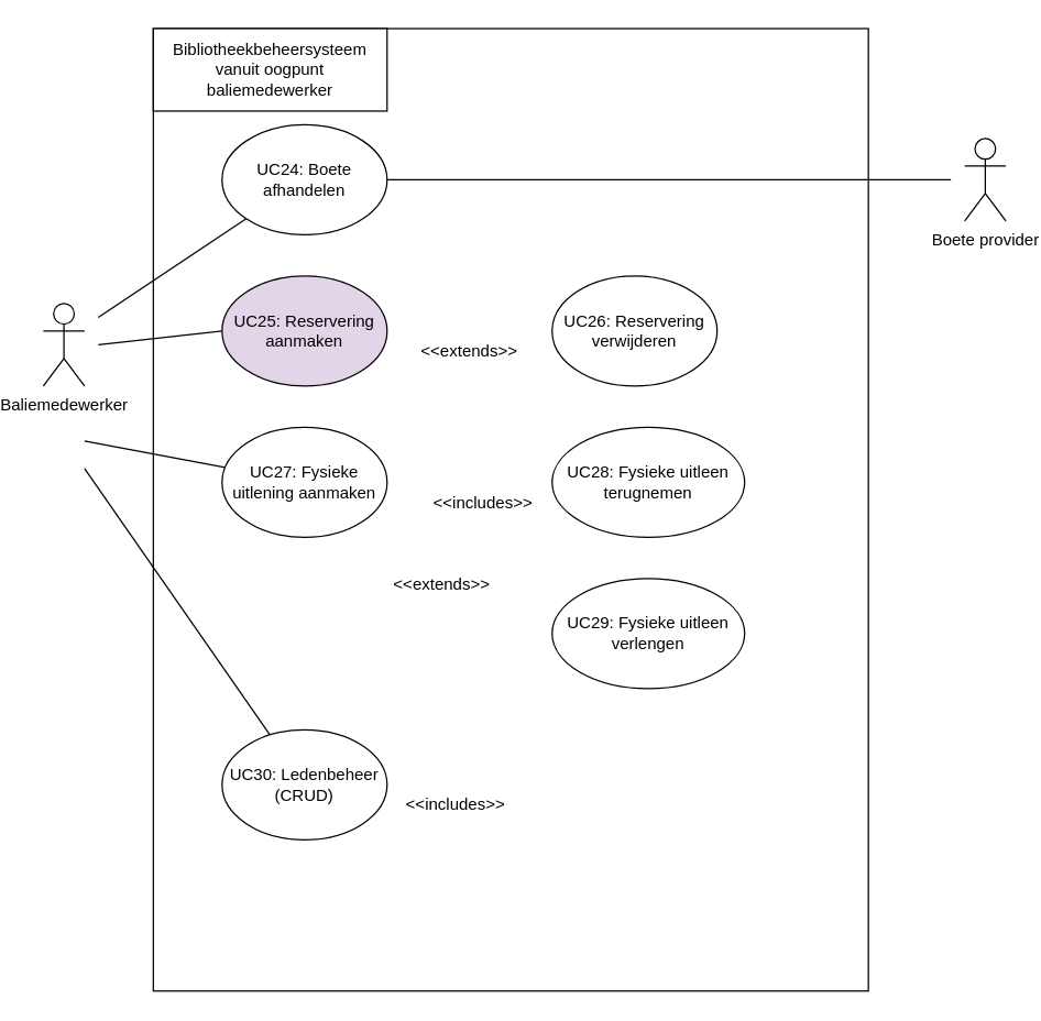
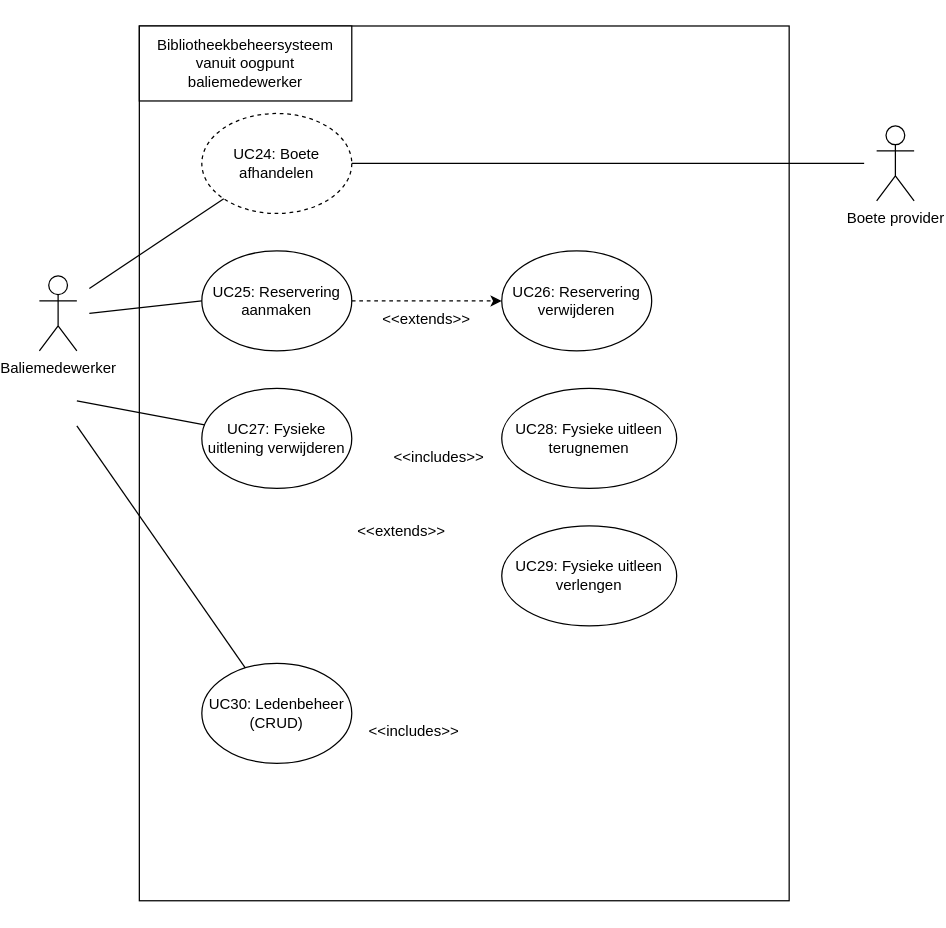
- <mxCell id="4" value="UC24: Boete afhandelen" style="ellipse;whiteSpace=wrap;html=1;" vertex="1" parent="1"><mxGeometry x="150" y="90" width="120" height="80" as="geometry" /></mxCell>
+ <mxCell id="4" value="UC24: Boete afhandelen" style="ellipse;whiteSpace=wrap;html=1;dashed=1;" vertex="1" parent="1"><mxGeometry x="150" y="90" width="120" height="80" as="geometry" /></mxCell>
- <mxCell id="9" value="UC25: Reservering aanmaken" style="ellipse;whiteSpace=wrap;html=1;fillColor=#e1d5e7;" vertex="1" parent="1"><mxGeometry x="150" y="200" width="120" height="80" as="geometry" /></mxCell>
+ <mxCell id="9" value="UC25: Reservering aanmaken" style="ellipse;whiteSpace=wrap;html=1;" vertex="1" parent="1"><mxGeometry x="150" y="200" width="120" height="80" as="geometry" /></mxCell>
+ <mxCell id="12" value="" style="endArrow=classic;dashed=1;html=1;rounded=0;exitX=1;exitY=0.5;exitDx=0;exitDy=0;entryX=0;entryY=0.5;entryDx=0;entryDy=0;endFill=1;" edge="1" parent="1" source="9" target="11"><mxGeometry width="50" height="50" relative="1" as="geometry"><mxPoint x="300" y="350" as="sourcePoint" /><mxPoint x="350" y="300" as="targetPoint" /></mxGeometry></mxCell>
- <mxCell id="13" value="UC27: Fysieke uitlening aanmaken" style="ellipse;whiteSpace=wrap;html=1;" vertex="1" parent="1"><mxGeometry x="150" y="310" width="120" height="80" as="geometry" /></mxCell>
+ <mxCell id="13" value="UC27: Fysieke uitlening verwijderen" style="ellipse;whiteSpace=wrap;html=1;" vertex="1" parent="1"><mxGeometry x="150" y="310" width="120" height="80" as="geometry" /></mxCell>
